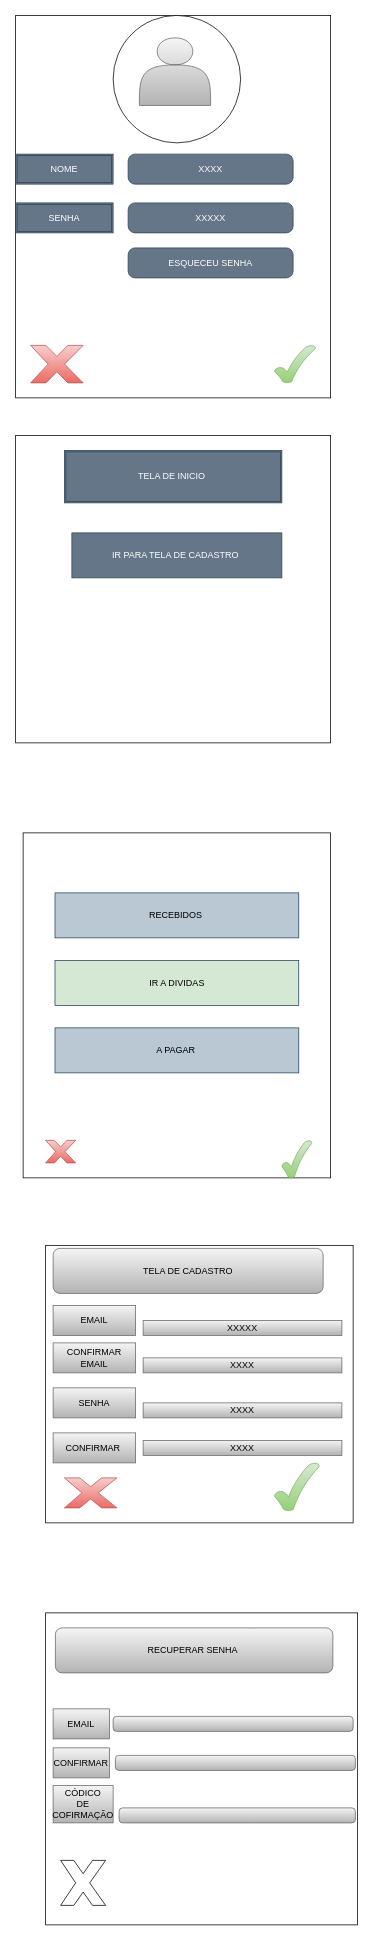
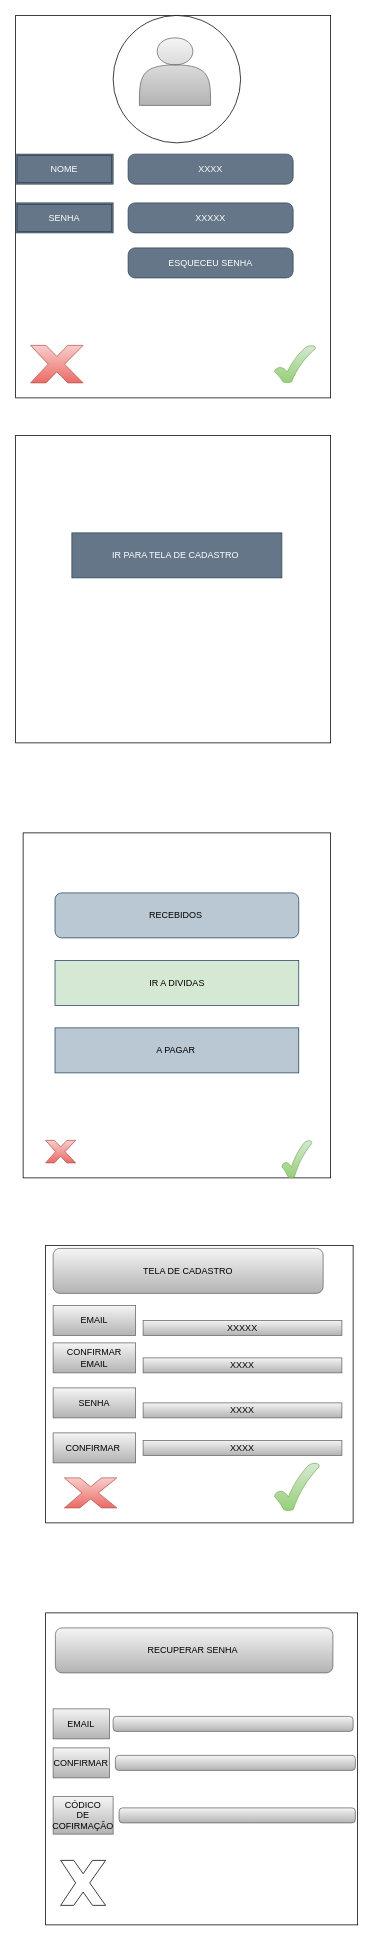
- <mxCell id="15" value="TELA DE INICIO&amp;nbsp;" style="shape=ext;double=1;rounded=0;whiteSpace=wrap;html=1;fillColor=#647687;fontColor=#ffffff;strokeColor=#314354;" parent="1" vertex="1"><mxGeometry x="85" y="600" width="290" height="70" as="geometry" /></mxCell>
- <mxCell id="10" value="RECEBIDOS&amp;nbsp;" style="rounded=0;whiteSpace=wrap;html=1;fillColor=#bac8d3;strokeColor=#23445d;" parent="1" vertex="1"><mxGeometry x="72.5" y="1190" width="325" height="60" as="geometry" /></mxCell>
+ <mxCell id="10" value="RECEBIDOS&amp;nbsp;" style="whiteSpace=wrap;html=1;fillColor=#bac8d3;strokeColor=#23445d;rounded=1;" parent="1" vertex="1"><mxGeometry x="72.5" y="1190" width="325" height="60" as="geometry" /></mxCell>
- <mxCell id="37" value="CÓDICO&lt;div&gt;DE&lt;/div&gt;&lt;div&gt;COFIRMAÇÃO&lt;/div&gt;" style="rounded=0;whiteSpace=wrap;html=1;fillColor=#f5f5f5;gradientColor=#b3b3b3;strokeColor=#666666;" vertex="1" parent="1"><mxGeometry x="70" y="2380" width="80" height="50" as="geometry" /></mxCell>
+ <mxCell id="37" value="CÓDICO&lt;div&gt;DE&lt;/div&gt;&lt;div&gt;COFIRMAÇÃO&lt;/div&gt;" style="rounded=0;whiteSpace=wrap;html=1;fillColor=#f5f5f5;gradientColor=#b3b3b3;strokeColor=#666666;" vertex="1" parent="1"><mxGeometry x="70" y="2395" width="80" height="50" as="geometry" /></mxCell>
